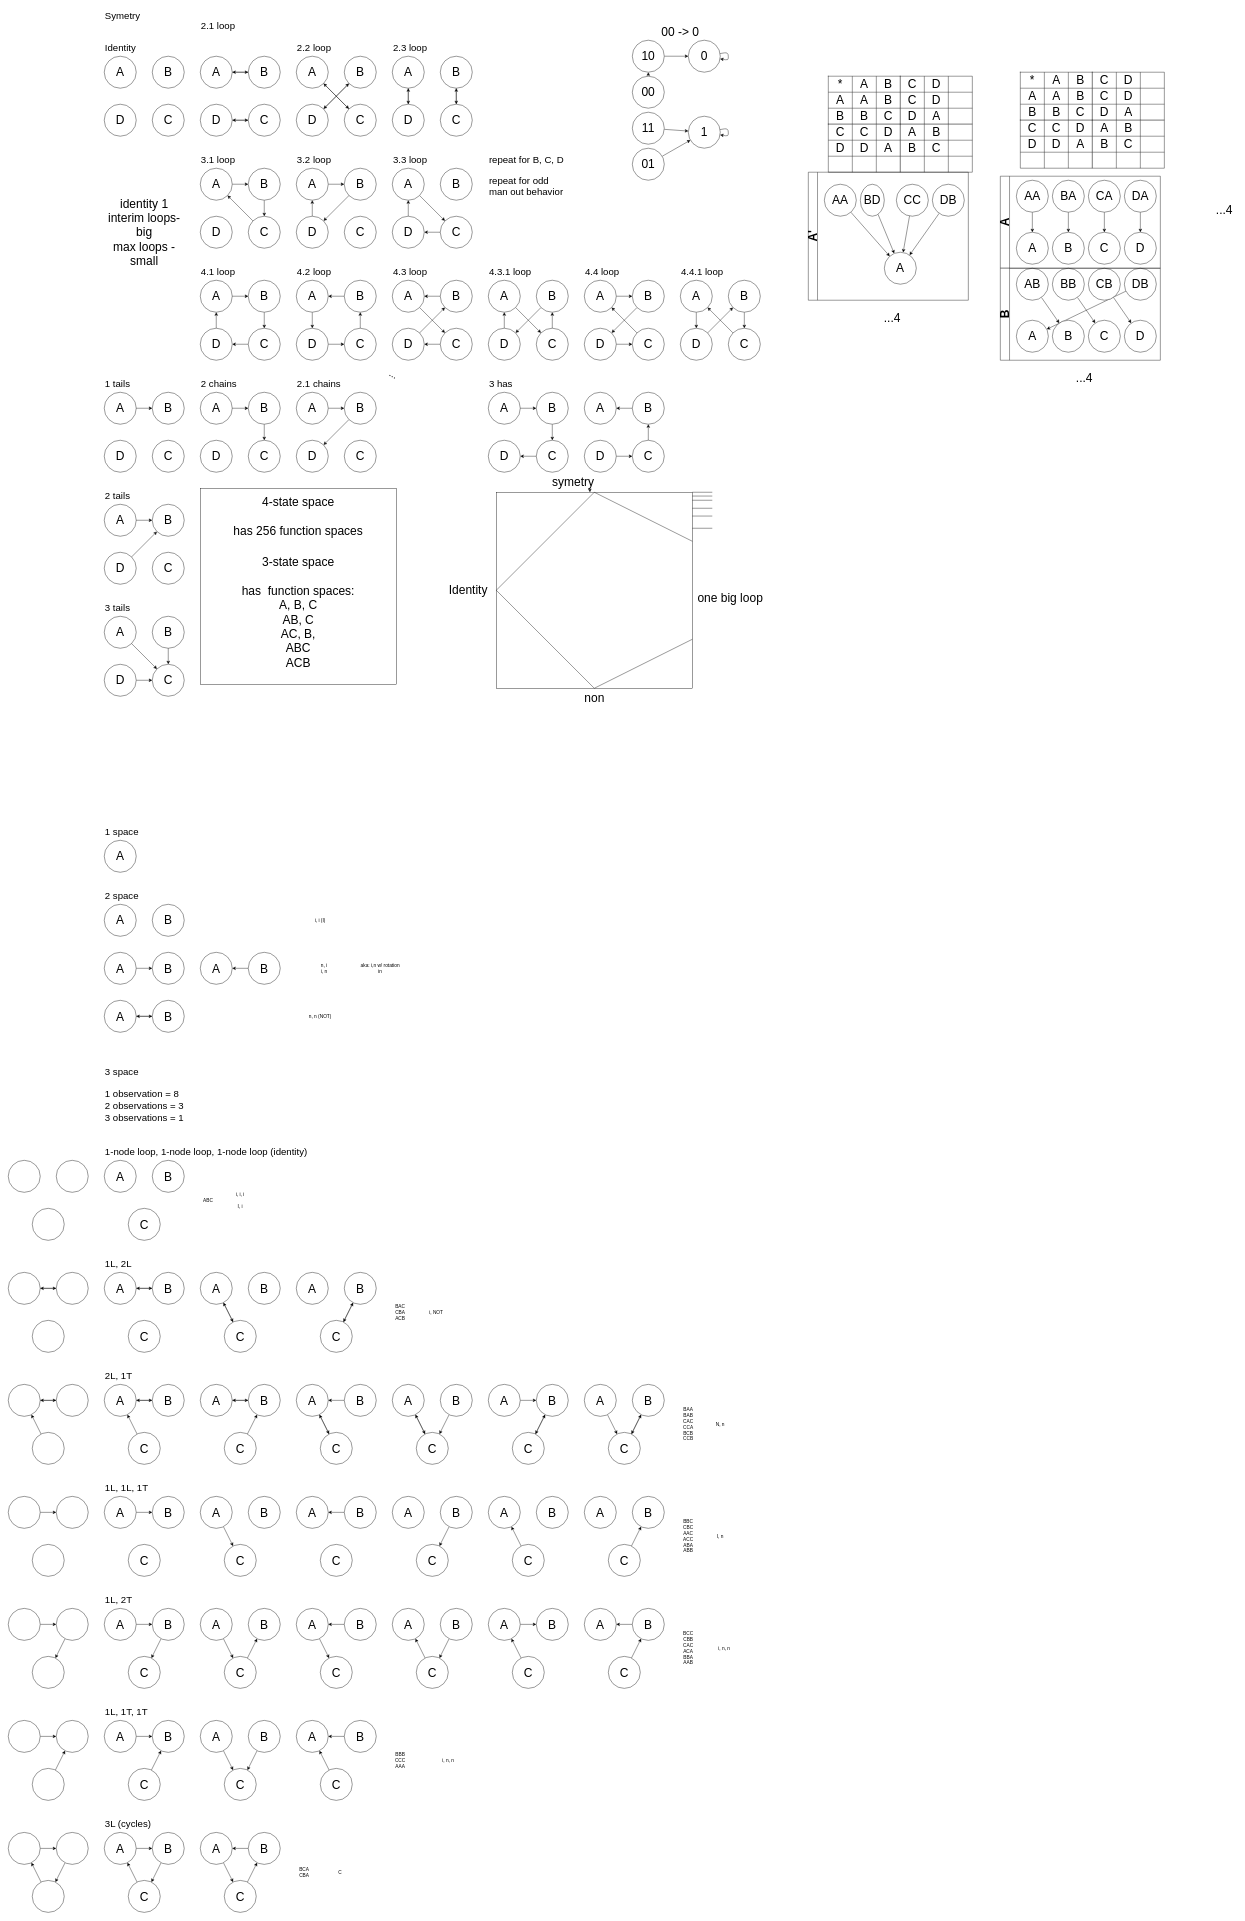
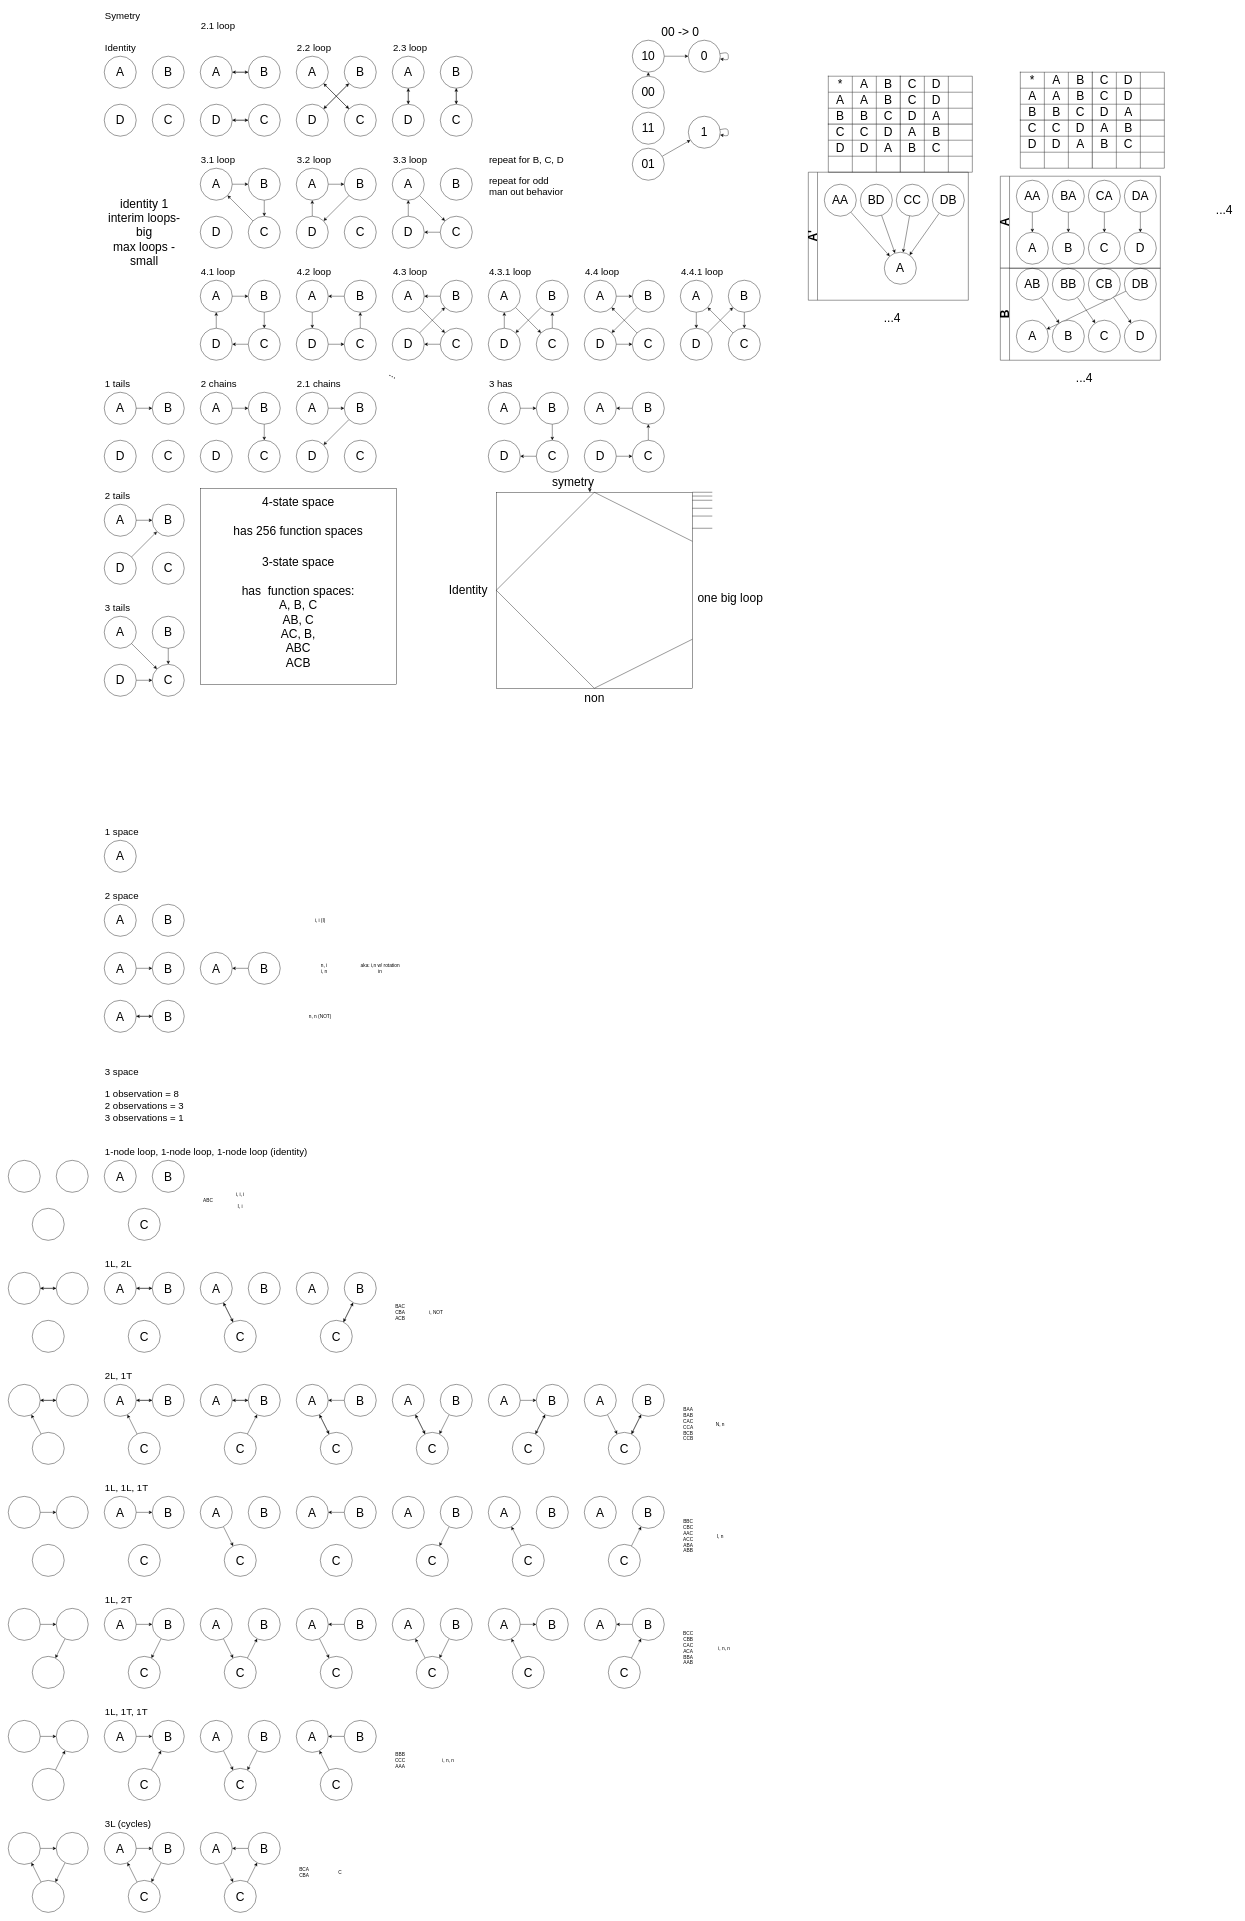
- <mxCell id="176" style="edgeStyle=none;html=1;fontSize=30;" parent="1" source="177" target="173" edge="1"><mxGeometry relative="1" as="geometry" /></mxCell>
- <mxCell id="239" value="BD" style="ellipse;whiteSpace=wrap;html=1;aspect=fixed;fontSize=30;" parent="1" vertex="1"><mxGeometry x="2150" y="460" width="60" height="80" as="geometry" /></mxCell>
+ <mxCell id="239" value="BD" style="ellipse;whiteSpace=wrap;html=1;aspect=fixed;fontSize=30;" parent="1" vertex="1"><mxGeometry x="2150" y="460" width="80" height="80" as="geometry" /></mxCell>
